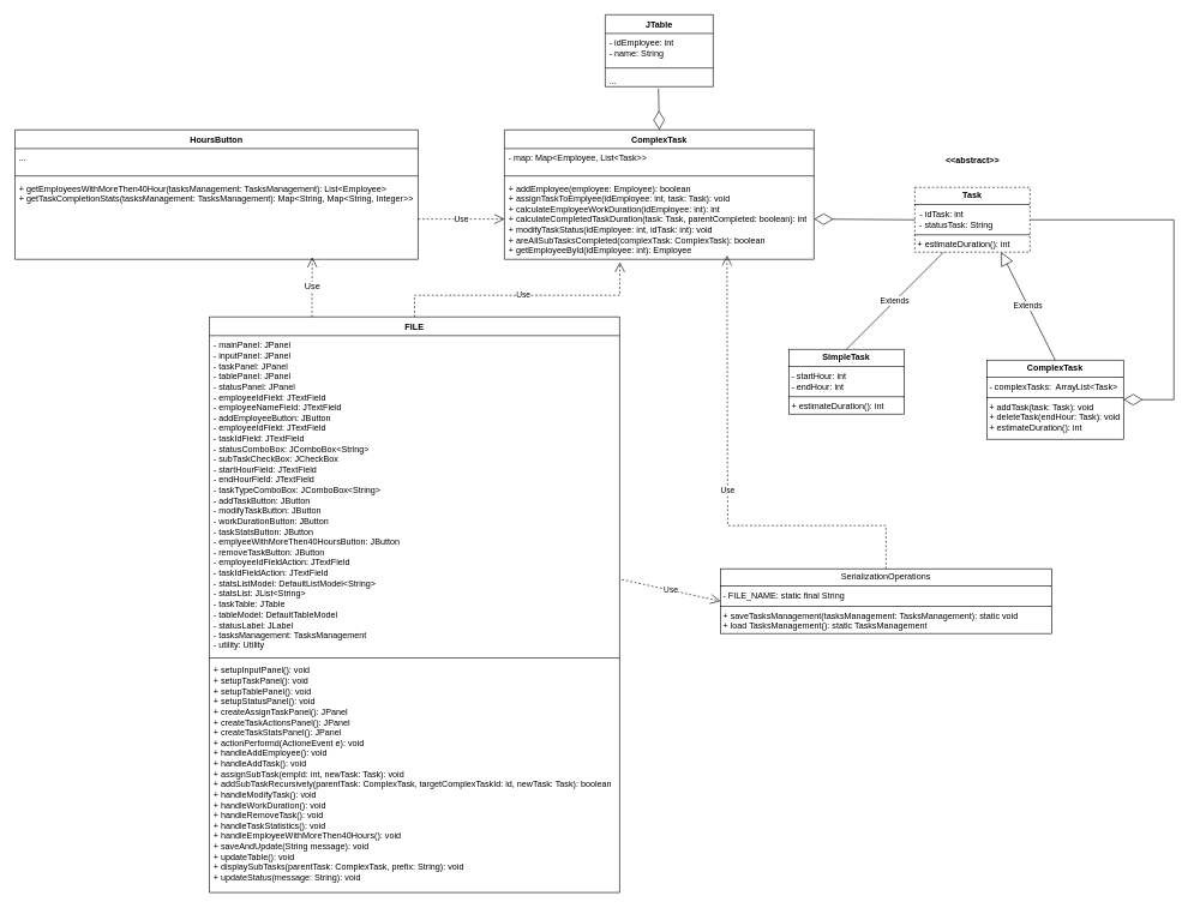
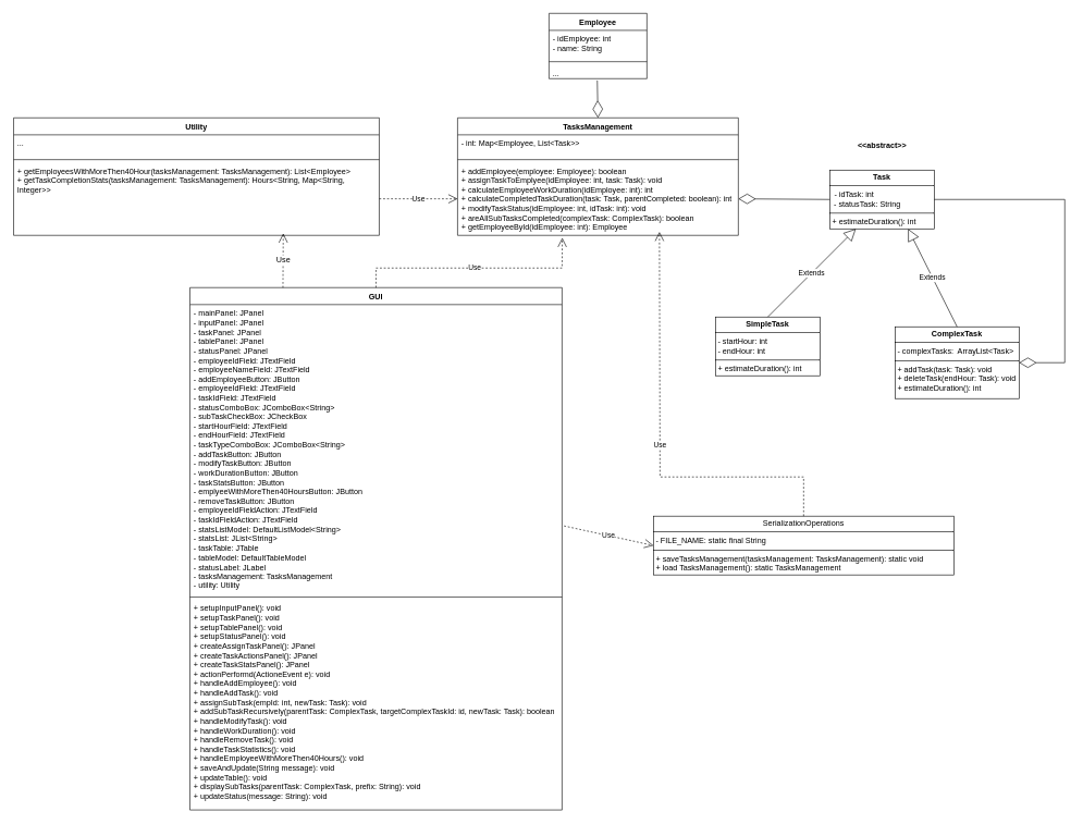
- <mxCell id="2" value="JTable" style="swimlane;fontStyle=1;align=center;verticalAlign=top;childLayout=stackLayout;horizontal=1;startSize=26;horizontalStack=0;resizeParent=1;resizeParentMax=0;resizeLast=0;collapsible=1;marginBottom=0;whiteSpace=wrap;html=1;fillColor=none;" parent="1" vertex="1"><mxGeometry x="840" y="20" width="150" height="100" as="geometry" /></mxCell>
+ <mxCell id="2" value="Employee" style="swimlane;fontStyle=1;align=center;verticalAlign=top;childLayout=stackLayout;horizontal=1;startSize=26;horizontalStack=0;resizeParent=1;resizeParentMax=0;resizeLast=0;collapsible=1;marginBottom=0;whiteSpace=wrap;html=1;fillColor=none;" parent="1" vertex="1"><mxGeometry x="840" y="20" width="150" height="100" as="geometry" /></mxCell>
- <mxCell id="19" value="HoursButton" style="swimlane;fontStyle=1;align=center;verticalAlign=top;childLayout=stackLayout;horizontal=1;startSize=26;horizontalStack=0;resizeParent=1;resizeParentMax=0;resizeLast=0;collapsible=1;marginBottom=0;whiteSpace=wrap;html=1;fillColor=none;" parent="1" vertex="1"><mxGeometry x="20" y="180" width="560" height="180" as="geometry" /></mxCell>
+ <mxCell id="19" value="Utility" style="swimlane;fontStyle=1;align=center;verticalAlign=top;childLayout=stackLayout;horizontal=1;startSize=26;horizontalStack=0;resizeParent=1;resizeParentMax=0;resizeLast=0;collapsible=1;marginBottom=0;whiteSpace=wrap;html=1;fillColor=none;" parent="1" vertex="1"><mxGeometry x="20" y="180" width="560" height="180" as="geometry" /></mxCell>
- <mxCell id="6" value="ComplexTask" style="swimlane;fontStyle=1;align=center;verticalAlign=top;childLayout=stackLayout;horizontal=1;startSize=26;horizontalStack=0;resizeParent=1;resizeParentMax=0;resizeLast=0;collapsible=1;marginBottom=0;whiteSpace=wrap;html=1;fillColor=none;" parent="1" vertex="1"><mxGeometry x="700" y="180" width="430" height="180" as="geometry" /></mxCell>
+ <mxCell id="6" value="TasksManagement" style="swimlane;fontStyle=1;align=center;verticalAlign=top;childLayout=stackLayout;horizontal=1;startSize=26;horizontalStack=0;resizeParent=1;resizeParentMax=0;resizeLast=0;collapsible=1;marginBottom=0;whiteSpace=wrap;html=1;fillColor=none;" parent="1" vertex="1"><mxGeometry x="700" y="180" width="430" height="180" as="geometry" /></mxCell>
- <mxCell id="7" value="- map: Map&amp;lt;Employee, List&amp;lt;Task&amp;gt;&amp;gt;" style="text;strokeColor=none;fillColor=none;align=left;verticalAlign=top;spacingLeft=4;spacingRight=4;overflow=hidden;rotatable=0;points=[[0,0.5],[1,0.5]];portConstraint=eastwest;whiteSpace=wrap;html=1;" parent="6" vertex="1"><mxGeometry y="26" width="430" height="34" as="geometry" /></mxCell>
+ <mxCell id="7" value="- int: Map&amp;lt;Employee, List&amp;lt;Task&amp;gt;&amp;gt;" style="text;strokeColor=none;fillColor=none;align=left;verticalAlign=top;spacingLeft=4;spacingRight=4;overflow=hidden;rotatable=0;points=[[0,0.5],[1,0.5]];portConstraint=eastwest;whiteSpace=wrap;html=1;" parent="6" vertex="1"><mxGeometry y="26" width="430" height="34" as="geometry" /></mxCell>
- <mxCell id="22" value="+&amp;nbsp;getEmployeesWithMoreThen40Hour(tasksManagement: TasksManagement): List&amp;lt;Employee&amp;gt;&lt;div&gt;+&amp;nbsp;getTaskCompletionStats(tasksManagement: TasksManagement):&amp;nbsp;Map&amp;lt;String, Map&amp;lt;String, Integer&amp;gt;&amp;gt;&lt;/div&gt;" style="text;strokeColor=none;fillColor=none;align=left;verticalAlign=top;spacingLeft=4;spacingRight=4;overflow=hidden;rotatable=0;points=[[0,0.5],[1,0.5]];portConstraint=eastwest;whiteSpace=wrap;html=1;" parent="19" vertex="1"><mxGeometry y="68" width="560" height="112" as="geometry" /></mxCell>
+ <mxCell id="22" value="+&amp;nbsp;getEmployeesWithMoreThen40Hour(tasksManagement: TasksManagement): List&amp;lt;Employee&amp;gt;&lt;div&gt;+&amp;nbsp;getTaskCompletionStats(tasksManagement: TasksManagement):&amp;nbsp;Hours&amp;lt;String, Map&amp;lt;String, Integer&amp;gt;&amp;gt;&lt;/div&gt;" style="text;strokeColor=none;fillColor=none;align=left;verticalAlign=top;spacingLeft=4;spacingRight=4;overflow=hidden;rotatable=0;points=[[0,0.5],[1,0.5]];portConstraint=eastwest;whiteSpace=wrap;html=1;" parent="19" vertex="1"><mxGeometry y="68" width="560" height="112" as="geometry" /></mxCell>
- <mxCell id="11" value="&lt;p style=&quot;margin:0px;margin-top:4px;text-align:center;&quot;&gt;&lt;b&gt;Task&lt;/b&gt;&lt;/p&gt;&lt;hr size=&quot;1&quot; style=&quot;border-style:solid;&quot;&gt;&lt;p style=&quot;margin:0px;margin-left:4px;&quot;&gt;&amp;nbsp;- idTask: int&lt;/p&gt;&lt;div&gt;&amp;nbsp; - statusTask: String&lt;/div&gt;&lt;hr size=&quot;1&quot; style=&quot;border-style:solid;&quot;&gt;&lt;p style=&quot;margin:0px;margin-left:4px;&quot;&gt;+ estimateDuration(): int&lt;/p&gt;" style="verticalAlign=top;align=left;overflow=fill;html=1;whiteSpace=wrap;dashed=1;" parent="1" vertex="1"><mxGeometry x="1270" y="260" width="160" height="90" as="geometry" /></mxCell>
+ <mxCell id="11" value="&lt;p style=&quot;margin:0px;margin-top:4px;text-align:center;&quot;&gt;&lt;b&gt;Task&lt;/b&gt;&lt;/p&gt;&lt;hr size=&quot;1&quot; style=&quot;border-style:solid;&quot;&gt;&lt;p style=&quot;margin:0px;margin-left:4px;&quot;&gt;&amp;nbsp;- idTask: int&lt;/p&gt;&lt;div&gt;&amp;nbsp; - statusTask: String&lt;/div&gt;&lt;hr size=&quot;1&quot; style=&quot;border-style:solid;&quot;&gt;&lt;p style=&quot;margin:0px;margin-left:4px;&quot;&gt;+ estimateDuration(): int&lt;/p&gt;" style="verticalAlign=top;align=left;overflow=fill;html=1;whiteSpace=wrap;" parent="1" vertex="1"><mxGeometry x="1270" y="260" width="160" height="90" as="geometry" /></mxCell>
- <mxCell id="17" value="Extends" style="endArrow=none;endSize=16;endFill=0;html=1;rounded=0;entryX=0.25;entryY=1;entryDx=0;entryDy=0;exitX=0.5;exitY=0;exitDx=0;exitDy=0;" parent="1" source="14" target="11" edge="1"><mxGeometry width="160" relative="1" as="geometry"><mxPoint x="890" y="460" as="sourcePoint" /><mxPoint x="1050" y="460" as="targetPoint" /></mxGeometry></mxCell>
+ <mxCell id="17" value="Extends" style="endArrow=block;endSize=16;endFill=0;html=1;rounded=0;entryX=0.25;entryY=1;entryDx=0;entryDy=0;exitX=0.5;exitY=0;exitDx=0;exitDy=0;" parent="1" source="14" target="11" edge="1"><mxGeometry width="160" relative="1" as="geometry"><mxPoint x="890" y="460" as="sourcePoint" /><mxPoint x="1050" y="460" as="targetPoint" /></mxGeometry></mxCell>
- <mxCell id="23" value="FILE" style="swimlane;fontStyle=1;align=center;verticalAlign=top;childLayout=stackLayout;horizontal=1;startSize=26;horizontalStack=0;resizeParent=1;resizeParentMax=0;resizeLast=0;collapsible=1;marginBottom=0;whiteSpace=wrap;html=1;fillColor=none;" parent="1" vertex="1"><mxGeometry x="290" y="440" width="570" height="800" as="geometry" /></mxCell>
+ <mxCell id="23" value="GUI" style="swimlane;fontStyle=1;align=center;verticalAlign=top;childLayout=stackLayout;horizontal=1;startSize=26;horizontalStack=0;resizeParent=1;resizeParentMax=0;resizeLast=0;collapsible=1;marginBottom=0;whiteSpace=wrap;html=1;fillColor=none;" parent="1" vertex="1"><mxGeometry x="290" y="440" width="570" height="800" as="geometry" /></mxCell>
